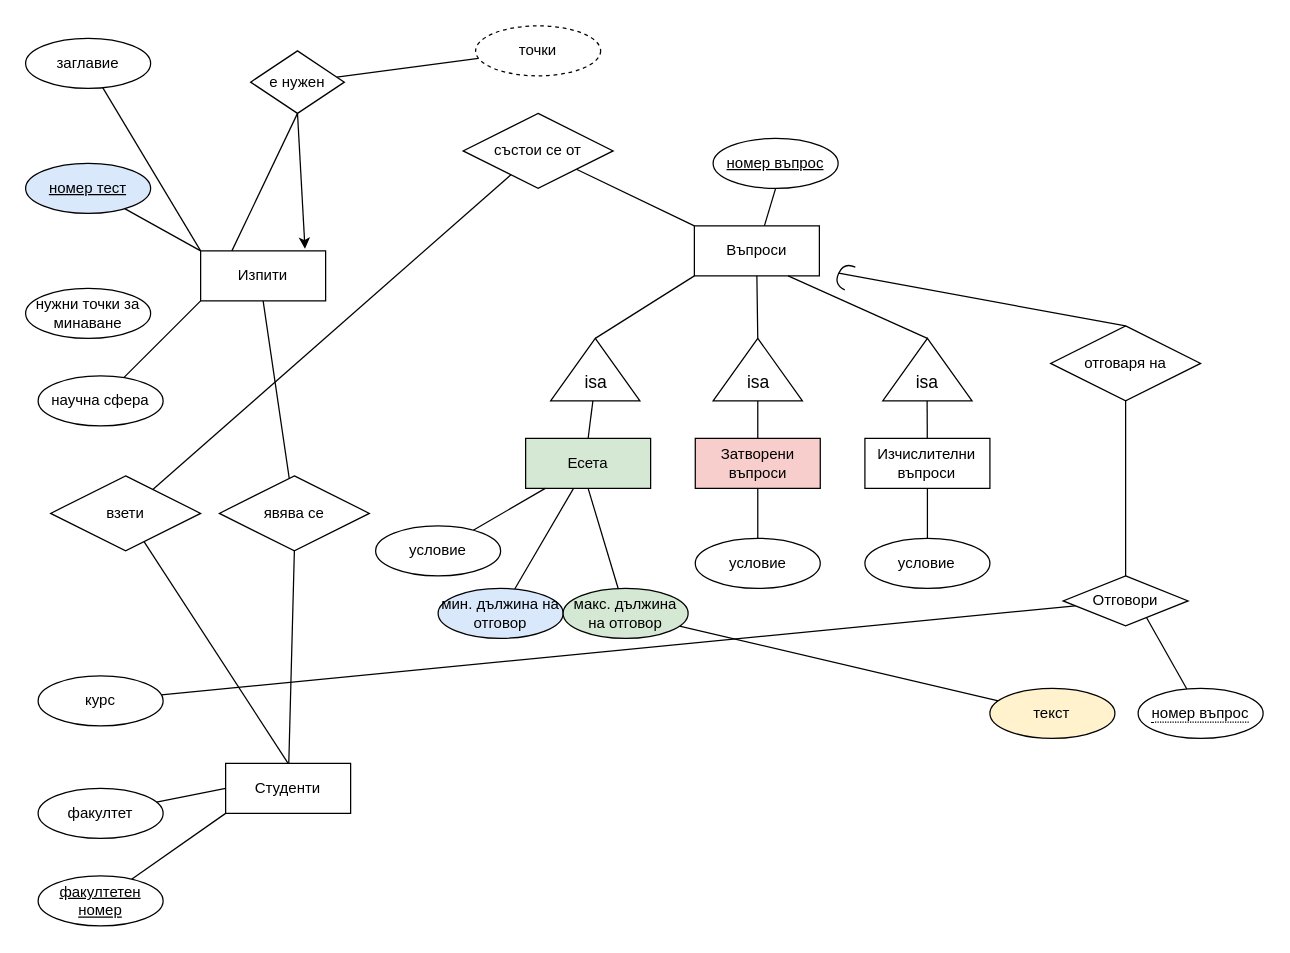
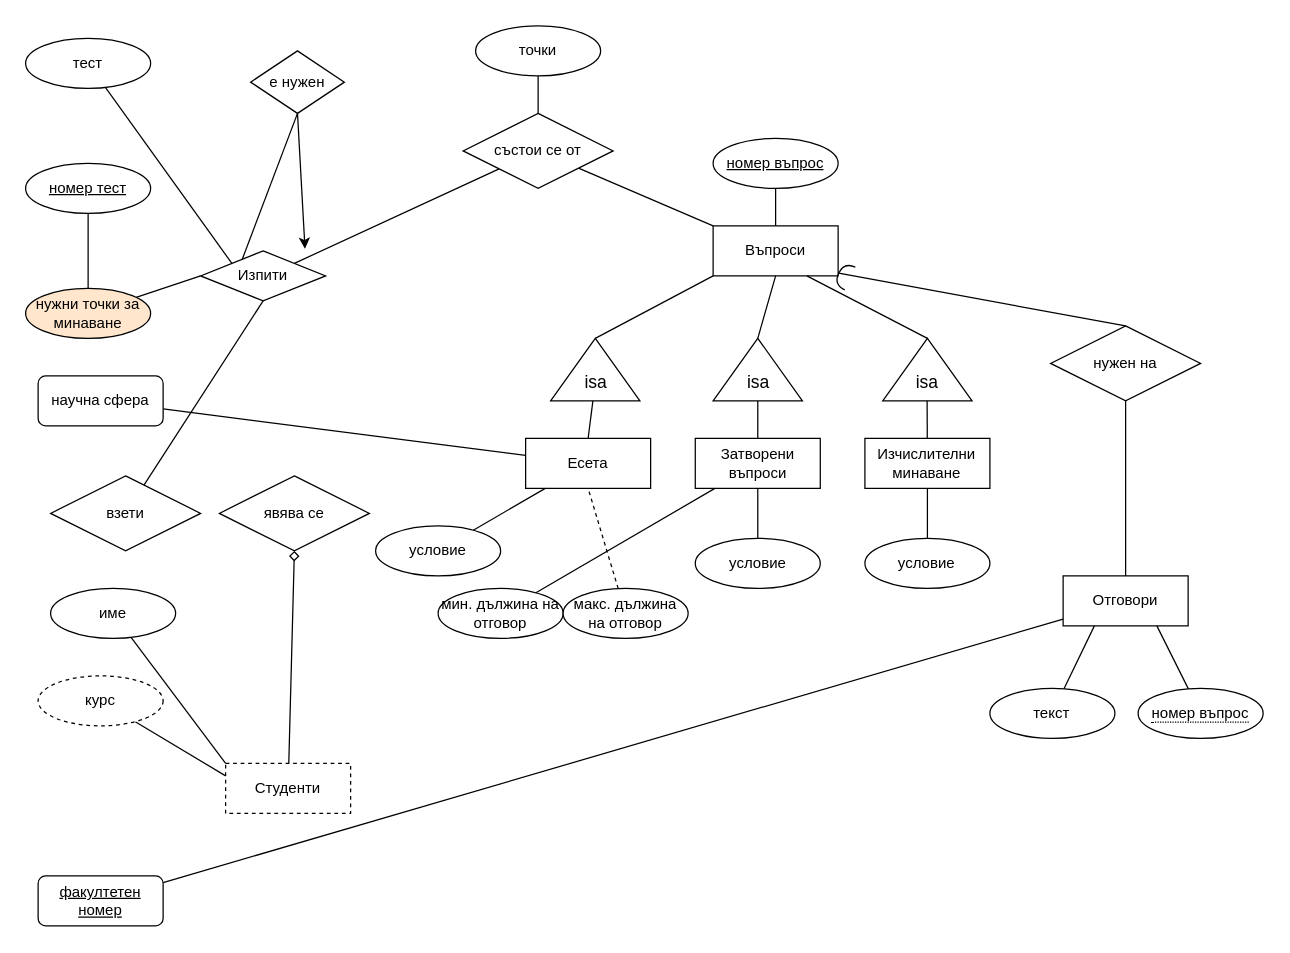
- <mxCell id="57" value="точки" style="ellipse;whiteSpace=wrap;html=1;align=center;dashed=1;" vertex="1" parent="1"><mxGeometry x="380" y="20" width="100" height="40" as="geometry" /></mxCell>
+ <mxCell id="57" value="точки" style="ellipse;whiteSpace=wrap;html=1;align=center;" vertex="1" parent="1"><mxGeometry x="380" y="20" width="100" height="40" as="geometry" /></mxCell>
- <mxCell id="27" value="заглавие" style="ellipse;whiteSpace=wrap;html=1;align=center;" vertex="1" parent="1"><mxGeometry x="20" y="30" width="100" height="40" as="geometry" /></mxCell>
+ <mxCell id="27" value="тест" style="ellipse;whiteSpace=wrap;html=1;align=center;" vertex="1" parent="1"><mxGeometry x="20" y="30" width="100" height="40" as="geometry" /></mxCell>
- <mxCell id="56" style="edgeStyle=none;html=1;endArrow=none;endFill=0;" edge="1" parent="1" source="57" target="70"><mxGeometry relative="1" as="geometry" /></mxCell>
+ <mxCell id="56" style="edgeStyle=none;html=1;entryX=0.5;entryY=0;entryDx=0;entryDy=0;endArrow=none;endFill=0;" edge="1" parent="1" source="57" target="55"><mxGeometry relative="1" as="geometry" /></mxCell>
- <mxCell id="29" value="номер тест" style="ellipse;whiteSpace=wrap;html=1;align=center;fontStyle=4;fillColor=#dae8fc;" vertex="1" parent="1"><mxGeometry x="20" y="130" width="100" height="40" as="geometry" /></mxCell>
+ <mxCell id="29" value="номер тест" style="ellipse;whiteSpace=wrap;html=1;align=center;fontStyle=4;" vertex="1" parent="1"><mxGeometry x="20" y="130" width="100" height="40" as="geometry" /></mxCell>
+ <mxCell id="53" style="edgeStyle=none;html=1;entryX=1;entryY=0;entryDx=0;entryDy=0;endArrow=none;endFill=0;" edge="1" parent="1" source="55" target="2"><mxGeometry relative="1" as="geometry" /></mxCell>
- <mxCell id="28" style="edgeStyle=none;html=1;entryX=0;entryY=0;entryDx=0;entryDy=0;endArrow=none;endFill=0;" edge="1" parent="1" source="29" target="2"><mxGeometry relative="1" as="geometry" /></mxCell>
+ <mxCell id="28" style="edgeStyle=none;html=1;endArrow=none;endFill=0;" edge="1" parent="1" source="29" target="31"><mxGeometry relative="1" as="geometry" /></mxCell>
- <mxCell id="4" value="Въпроси" style="whiteSpace=wrap;html=1;align=center;" vertex="1" parent="1"><mxGeometry x="555" y="180" width="100" height="40" as="geometry" /></mxCell>
+ <mxCell id="4" value="Въпроси" style="whiteSpace=wrap;html=1;align=center;" vertex="1" parent="1"><mxGeometry x="570" y="180" width="100" height="40" as="geometry" /></mxCell>
- <mxCell id="2" value="Изпити" style="whiteSpace=wrap;html=1;align=center;" vertex="1" parent="1"><mxGeometry x="160" y="200" width="100" height="40" as="geometry" /></mxCell>
+ <mxCell id="2" value="Изпити" style="rhombus;whiteSpace=wrap;html=1;align=center;" vertex="1" parent="1"><mxGeometry x="160" y="200" width="100" height="40" as="geometry" /></mxCell>
+ <mxCell id="30" style="edgeStyle=none;html=1;entryX=0;entryY=0.5;entryDx=0;entryDy=0;endArrow=none;endFill=0;" edge="1" parent="1" source="31" target="2"><mxGeometry relative="1" as="geometry" /></mxCell>
- <mxCell id="31" value="нужни точки за минаване" style="ellipse;whiteSpace=wrap;html=1;align=center;" vertex="1" parent="1"><mxGeometry x="20" y="230" width="100" height="40" as="geometry" /></mxCell>
+ <mxCell id="31" value="нужни точки за минаване" style="ellipse;whiteSpace=wrap;html=1;align=center;fillColor=#ffe6cc;" vertex="1" parent="1"><mxGeometry x="20" y="230" width="100" height="40" as="geometry" /></mxCell>
- <mxCell id="72" style="edgeStyle=none;html=1;endArrow=none;endFill=0;" edge="1" parent="1" source="73" target="55"><mxGeometry relative="1" as="geometry" /></mxCell>
+ <mxCell id="72" style="edgeStyle=none;html=1;entryX=0.5;entryY=1;entryDx=0;entryDy=0;endArrow=none;endFill=0;" edge="1" parent="1" source="73" target="2"><mxGeometry relative="1" as="geometry" /></mxCell>
- <mxCell id="32" style="edgeStyle=none;html=1;entryX=0;entryY=1;entryDx=0;entryDy=0;endArrow=none;endFill=0;" edge="1" parent="1" source="33" target="2"><mxGeometry relative="1" as="geometry" /></mxCell>
+ <mxCell id="32" style="edgeStyle=none;html=1;endArrow=none;endFill=0;" edge="1" parent="1" source="33" target="8"><mxGeometry relative="1" as="geometry" /></mxCell>
- <mxCell id="36" value="отговаря на" style="shape=rhombus;perimeter=rhombusPerimeter;whiteSpace=wrap;html=1;align=center;" vertex="1" parent="1"><mxGeometry x="840" y="260" width="120" height="60" as="geometry" /></mxCell>
+ <mxCell id="36" value="нужен на" style="shape=rhombus;perimeter=rhombusPerimeter;whiteSpace=wrap;html=1;align=center;" vertex="1" parent="1"><mxGeometry x="840" y="260" width="120" height="60" as="geometry" /></mxCell>
- <mxCell id="51" style="edgeStyle=none;html=1;entryX=0.5;entryY=1;entryDx=0;entryDy=0;endArrow=none;endFill=0;" edge="1" parent="1" source="52" target="2"><mxGeometry relative="1" as="geometry" /></mxCell>
- <mxCell id="33" value="научна сфера" style="ellipse;whiteSpace=wrap;html=1;align=center;" vertex="1" parent="1"><mxGeometry x="30" y="300" width="100" height="40" as="geometry" /></mxCell>
+ <mxCell id="33" value="научна сфера" style="whiteSpace=wrap;html=1;align=center;rounded=1;" vertex="1" parent="1"><mxGeometry x="30" y="300" width="100" height="40" as="geometry" /></mxCell>
- <mxCell id="8" value="Есета" style="whiteSpace=wrap;html=1;align=center;fillColor=#d5e8d4;" vertex="1" parent="1"><mxGeometry x="420" y="350" width="100" height="40" as="geometry" /></mxCell>
+ <mxCell id="8" value="Есета" style="whiteSpace=wrap;html=1;align=center;" vertex="1" parent="1"><mxGeometry x="420" y="350" width="100" height="40" as="geometry" /></mxCell>
- <mxCell id="10" value="Затворени въпроси" style="whiteSpace=wrap;html=1;align=center;fillColor=#f8cecc;" vertex="1" parent="1"><mxGeometry x="555.72" y="350" width="100" height="40" as="geometry" /></mxCell>
+ <mxCell id="10" value="Затворени въпроси" style="whiteSpace=wrap;html=1;align=center;" vertex="1" parent="1"><mxGeometry x="555.72" y="350" width="100" height="40" as="geometry" /></mxCell>
- <mxCell id="12" value="Изчислителни въпроси" style="whiteSpace=wrap;html=1;align=center;" vertex="1" parent="1"><mxGeometry x="691.43" y="350" width="100" height="40" as="geometry" /></mxCell>
+ <mxCell id="12" value="Изчислителни минаване" style="whiteSpace=wrap;html=1;align=center;" vertex="1" parent="1"><mxGeometry x="691.43" y="350" width="100" height="40" as="geometry" /></mxCell>
- <mxCell id="66" style="edgeStyle=none;html=1;entryX=0.5;entryY=1;entryDx=0;entryDy=0;endArrow=none;endFill=0;" edge="1" parent="1" source="67" target="8"><mxGeometry relative="1" as="geometry" /></mxCell>
+ <mxCell id="66" style="edgeStyle=none;html=1;entryX=0.5;entryY=1;entryDx=0;entryDy=0;endArrow=none;endFill=0;dashed=1;" edge="1" parent="1" source="67" target="8"><mxGeometry relative="1" as="geometry" /></mxCell>
- <mxCell id="64" style="edgeStyle=none;html=1;endArrow=none;endFill=0;" edge="1" parent="1" source="65" target="8"><mxGeometry relative="1" as="geometry" /></mxCell>
+ <mxCell id="64" style="edgeStyle=none;html=1;endArrow=none;endFill=0;" edge="1" parent="1" source="65" target="10"><mxGeometry relative="1" as="geometry" /></mxCell>
- <mxCell id="6" style="edgeStyle=none;html=1;entryX=0.5;entryY=1;entryDx=0;entryDy=0;endArrow=none;endFill=0;" edge="1" parent="1" source="7" target="52"><mxGeometry relative="1" as="geometry" /></mxCell>
+ <mxCell id="6" style="edgeStyle=none;html=1;entryX=0.5;entryY=1;entryDx=0;entryDy=0;endArrow=diamond;endFill=0;" edge="1" parent="1" source="7" target="52"><mxGeometry relative="1" as="geometry" /></mxCell>
- <mxCell id="5" value="Отговори" style="rhombus;whiteSpace=wrap;html=1;align=center;" vertex="1" parent="1"><mxGeometry x="850" y="460" width="100" height="40" as="geometry" /></mxCell>
+ <mxCell id="5" value="Отговори" style="whiteSpace=wrap;html=1;align=center;" vertex="1" parent="1"><mxGeometry x="850" y="460" width="100" height="40" as="geometry" /></mxCell>
+ <mxCell id="44" value="име" style="ellipse;whiteSpace=wrap;html=1;align=center;" vertex="1" parent="1"><mxGeometry x="40" y="470" width="100" height="40" as="geometry" /></mxCell>
- <mxCell id="65" value="мин. дължина на отговор" style="ellipse;whiteSpace=wrap;html=1;align=center;fillColor=#dae8fc;" vertex="1" parent="1"><mxGeometry x="350" y="470" width="100" height="40" as="geometry" /></mxCell>
+ <mxCell id="65" value="мин. дължина на отговор" style="ellipse;whiteSpace=wrap;html=1;align=center;" vertex="1" parent="1"><mxGeometry x="350" y="470" width="100" height="40" as="geometry" /></mxCell>
- <mxCell id="67" value="макс. дължина на отговор" style="ellipse;whiteSpace=wrap;html=1;align=center;fillColor=#d5e8d4;" vertex="1" parent="1"><mxGeometry x="450" y="470" width="100" height="40" as="geometry" /></mxCell>
+ <mxCell id="67" value="макс. дължина на отговор" style="ellipse;whiteSpace=wrap;html=1;align=center;" vertex="1" parent="1"><mxGeometry x="450" y="470" width="100" height="40" as="geometry" /></mxCell>
- <mxCell id="71" style="edgeStyle=none;html=1;entryX=0.5;entryY=0;entryDx=0;entryDy=0;endArrow=none;endFill=0;" edge="1" parent="1" source="73" target="7"><mxGeometry relative="1" as="geometry" /></mxCell>
- <mxCell id="39" style="edgeStyle=none;html=1;endArrow=none;endFill=0;" edge="1" parent="1" source="40" target="67"><mxGeometry relative="1" as="geometry" /></mxCell>
+ <mxCell id="39" style="edgeStyle=none;html=1;entryX=0.25;entryY=1;entryDx=0;entryDy=0;endArrow=none;endFill=0;" edge="1" parent="1" source="40" target="5"><mxGeometry relative="1" as="geometry" /></mxCell>
- <mxCell id="45" style="edgeStyle=none;html=1;endArrow=none;endFill=0;" edge="1" parent="1" source="46" target="5"><mxGeometry relative="1" as="geometry" /></mxCell>
+ <mxCell id="45" style="edgeStyle=none;html=1;entryX=0;entryY=0.25;entryDx=0;entryDy=0;endArrow=none;endFill=0;" edge="1" parent="1" source="46" target="7"><mxGeometry relative="1" as="geometry" /></mxCell>
+ <mxCell id="43" style="edgeStyle=none;html=1;entryX=0;entryY=0;entryDx=0;entryDy=0;endArrow=none;endFill=0;" edge="1" parent="1" source="44" target="7"><mxGeometry relative="1" as="geometry" /></mxCell>
- <mxCell id="46" value="курс" style="ellipse;whiteSpace=wrap;html=1;align=center;" vertex="1" parent="1"><mxGeometry x="30" y="540" width="100" height="40" as="geometry" /></mxCell>
+ <mxCell id="46" value="курс" style="ellipse;whiteSpace=wrap;html=1;align=center;dashed=1;" vertex="1" parent="1"><mxGeometry x="30" y="540" width="100" height="40" as="geometry" /></mxCell>
- <mxCell id="40" value="текст" style="ellipse;whiteSpace=wrap;html=1;align=center;fillColor=#fff2cc;" vertex="1" parent="1"><mxGeometry x="791.43" y="550" width="100" height="40" as="geometry" /></mxCell>
+ <mxCell id="40" value="текст" style="ellipse;whiteSpace=wrap;html=1;align=center;" vertex="1" parent="1"><mxGeometry x="791.43" y="550" width="100" height="40" as="geometry" /></mxCell>
- <mxCell id="7" value="Студенти" style="whiteSpace=wrap;html=1;align=center;" vertex="1" parent="1"><mxGeometry x="180" y="610" width="100" height="40" as="geometry" /></mxCell>
+ <mxCell id="7" value="Студенти" style="whiteSpace=wrap;html=1;align=center;dashed=1;" vertex="1" parent="1"><mxGeometry x="180" y="610" width="100" height="40" as="geometry" /></mxCell>
- <mxCell id="47" style="edgeStyle=none;html=1;entryX=0;entryY=0.5;entryDx=0;entryDy=0;endArrow=none;endFill=0;" edge="1" parent="1" source="48" target="7"><mxGeometry relative="1" as="geometry" /></mxCell>
- <mxCell id="48" value="факултет" style="ellipse;whiteSpace=wrap;html=1;align=center;" vertex="1" parent="1"><mxGeometry x="30" y="630" width="100" height="40" as="geometry" /></mxCell>
- <mxCell id="49" style="edgeStyle=none;html=1;entryX=0;entryY=1;entryDx=0;entryDy=0;endArrow=none;endFill=0;" edge="1" parent="1" source="50" target="7"><mxGeometry relative="1" as="geometry" /></mxCell>
+ <mxCell id="49" style="edgeStyle=none;html=1;endArrow=none;endFill=0;" edge="1" parent="1" source="50" target="5"><mxGeometry relative="1" as="geometry" /></mxCell>
- <mxCell id="50" value="факултетен номер" style="ellipse;whiteSpace=wrap;html=1;align=center;fontStyle=4;" vertex="1" parent="1"><mxGeometry x="30" y="700" width="100" height="40" as="geometry" /></mxCell>
+ <mxCell id="50" value="факултетен номер" style="whiteSpace=wrap;html=1;align=center;fontStyle=4;rounded=1;" vertex="1" parent="1"><mxGeometry x="30" y="700" width="100" height="40" as="geometry" /></mxCell>
